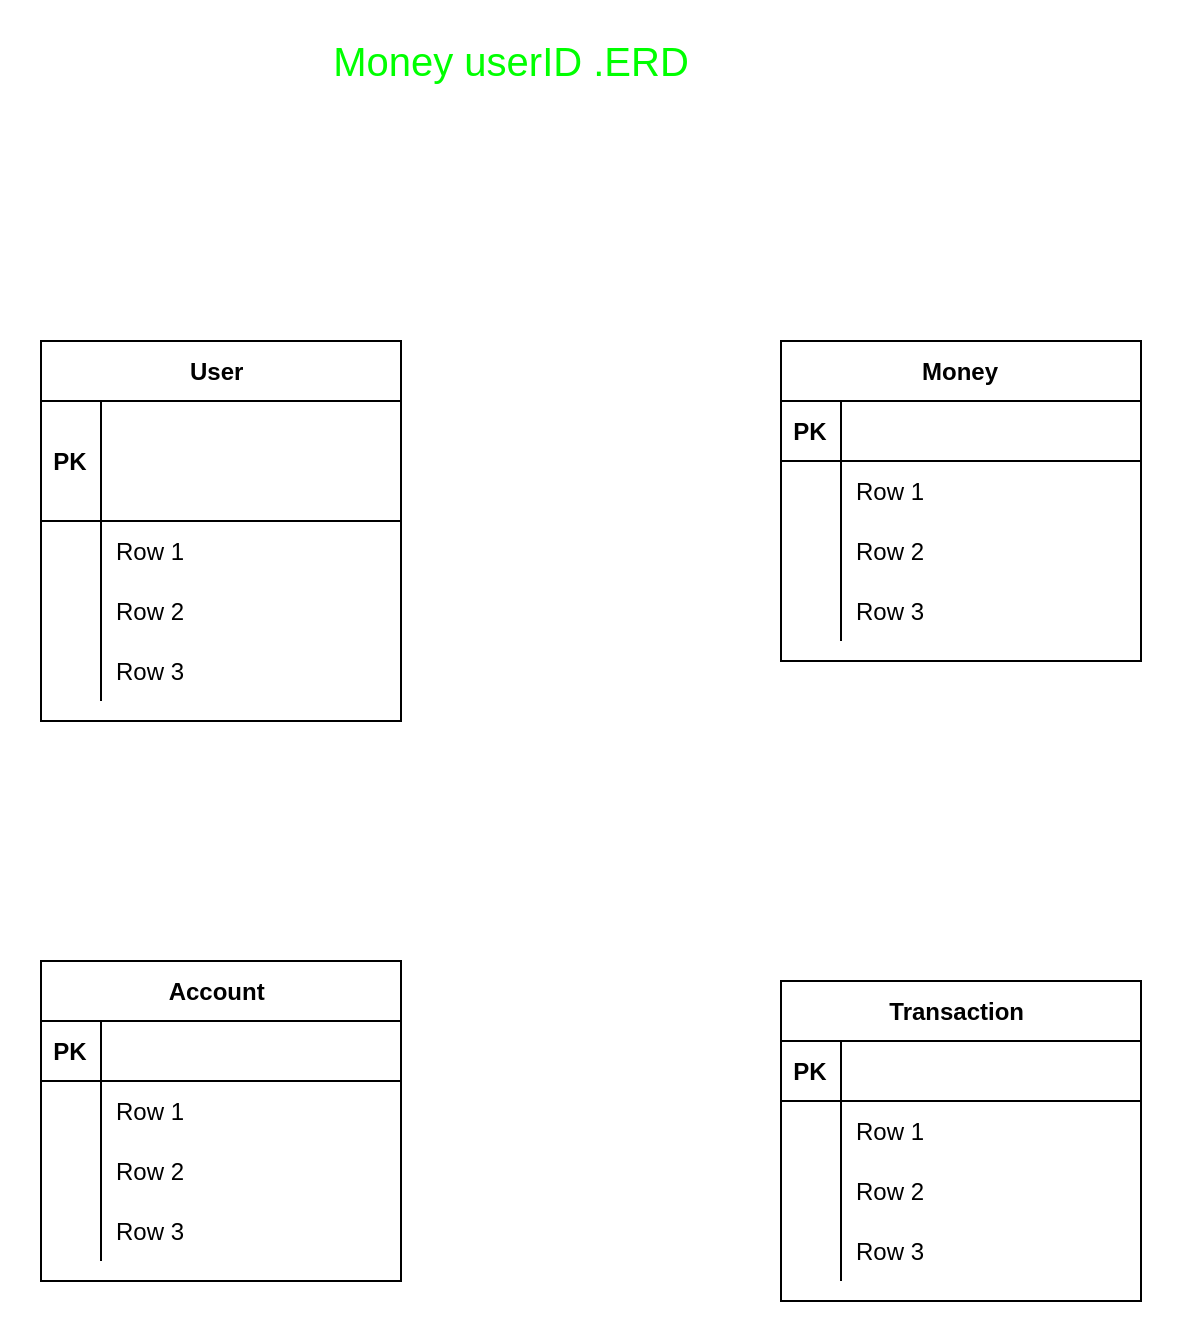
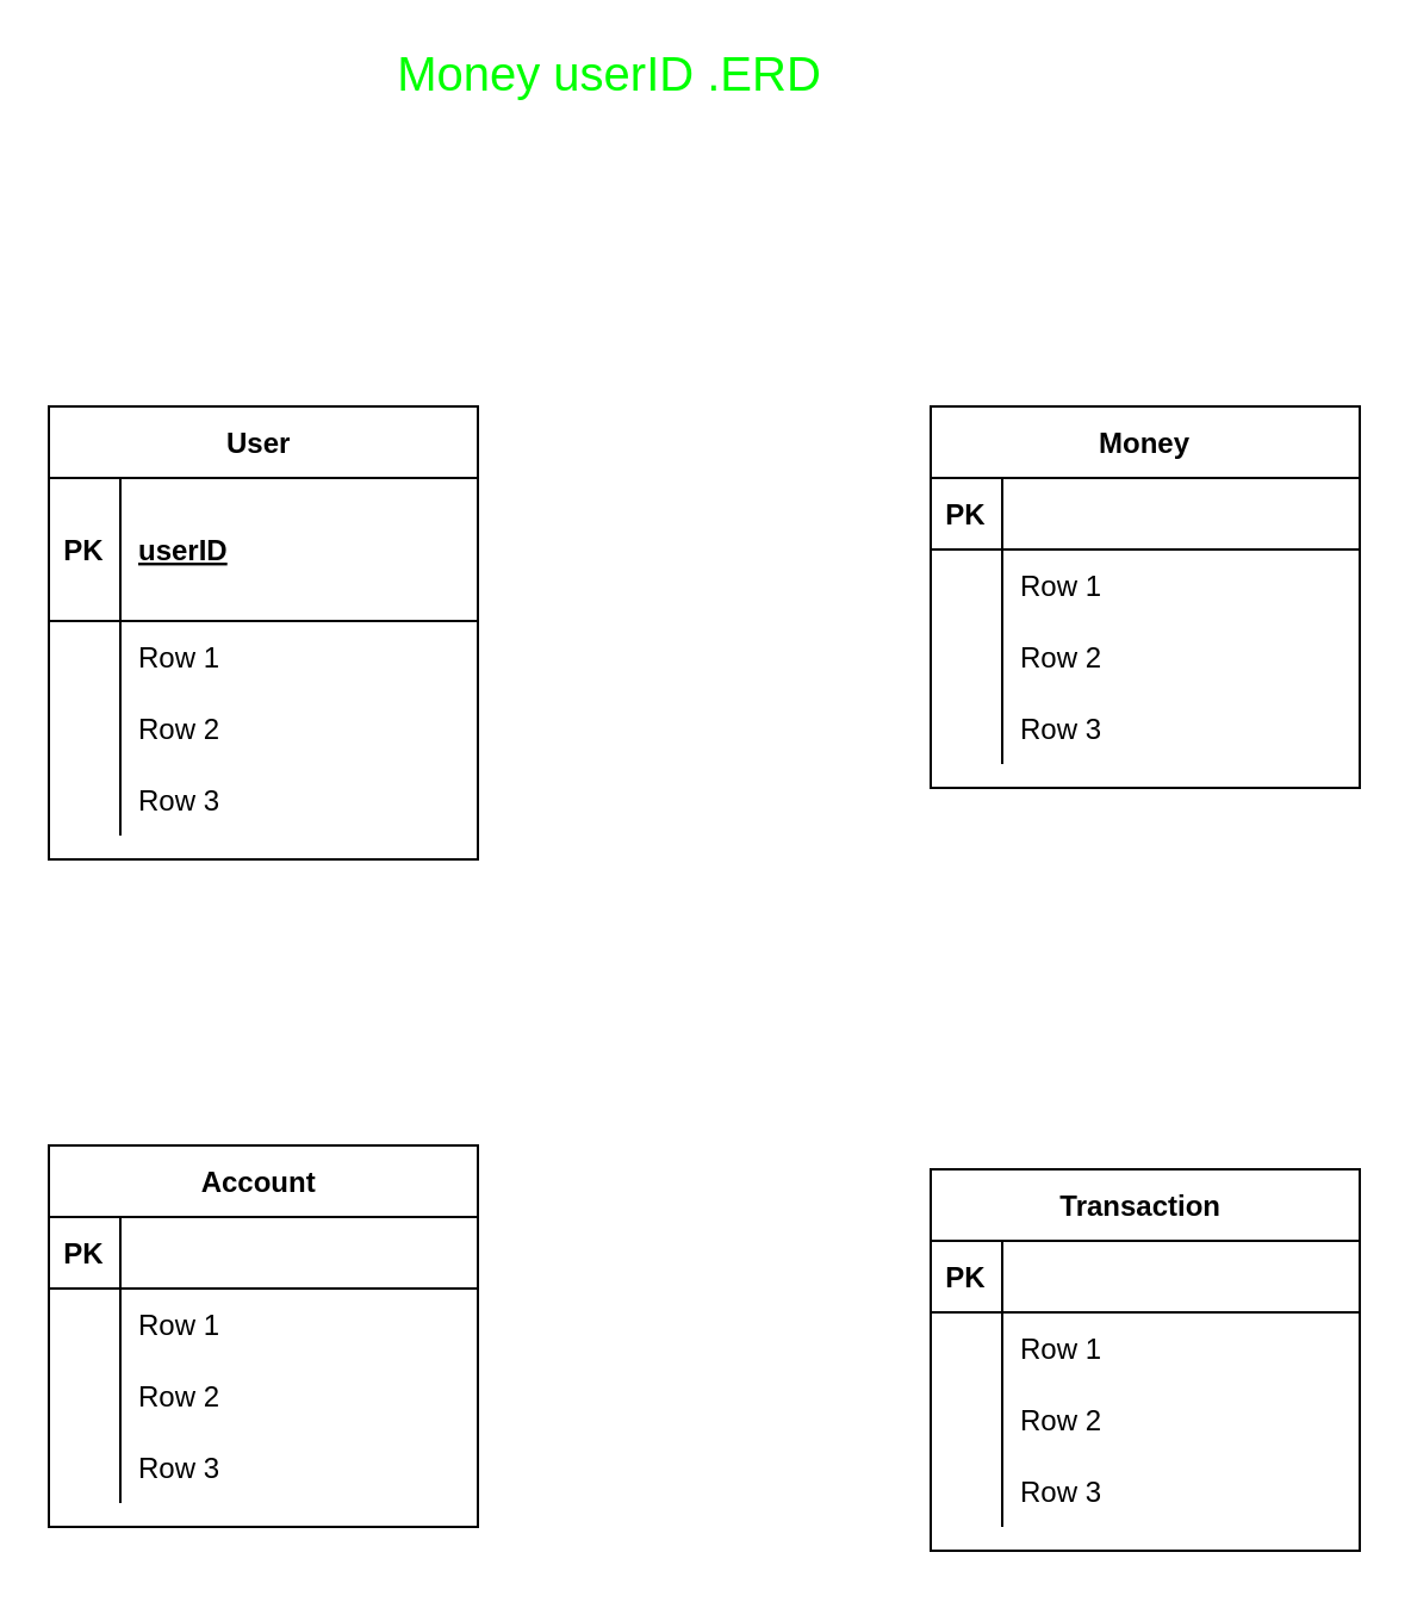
+ <mxCell id="5" value="userID" style="shape=partialRectangle;connectable=0;fillColor=none;top=0;left=0;bottom=0;right=0;align=left;spacingLeft=6;fontStyle=5;overflow=hidden;" vertex="1" parent="3"><mxGeometry x="30" width="150" height="60" as="geometry" /></mxCell>
